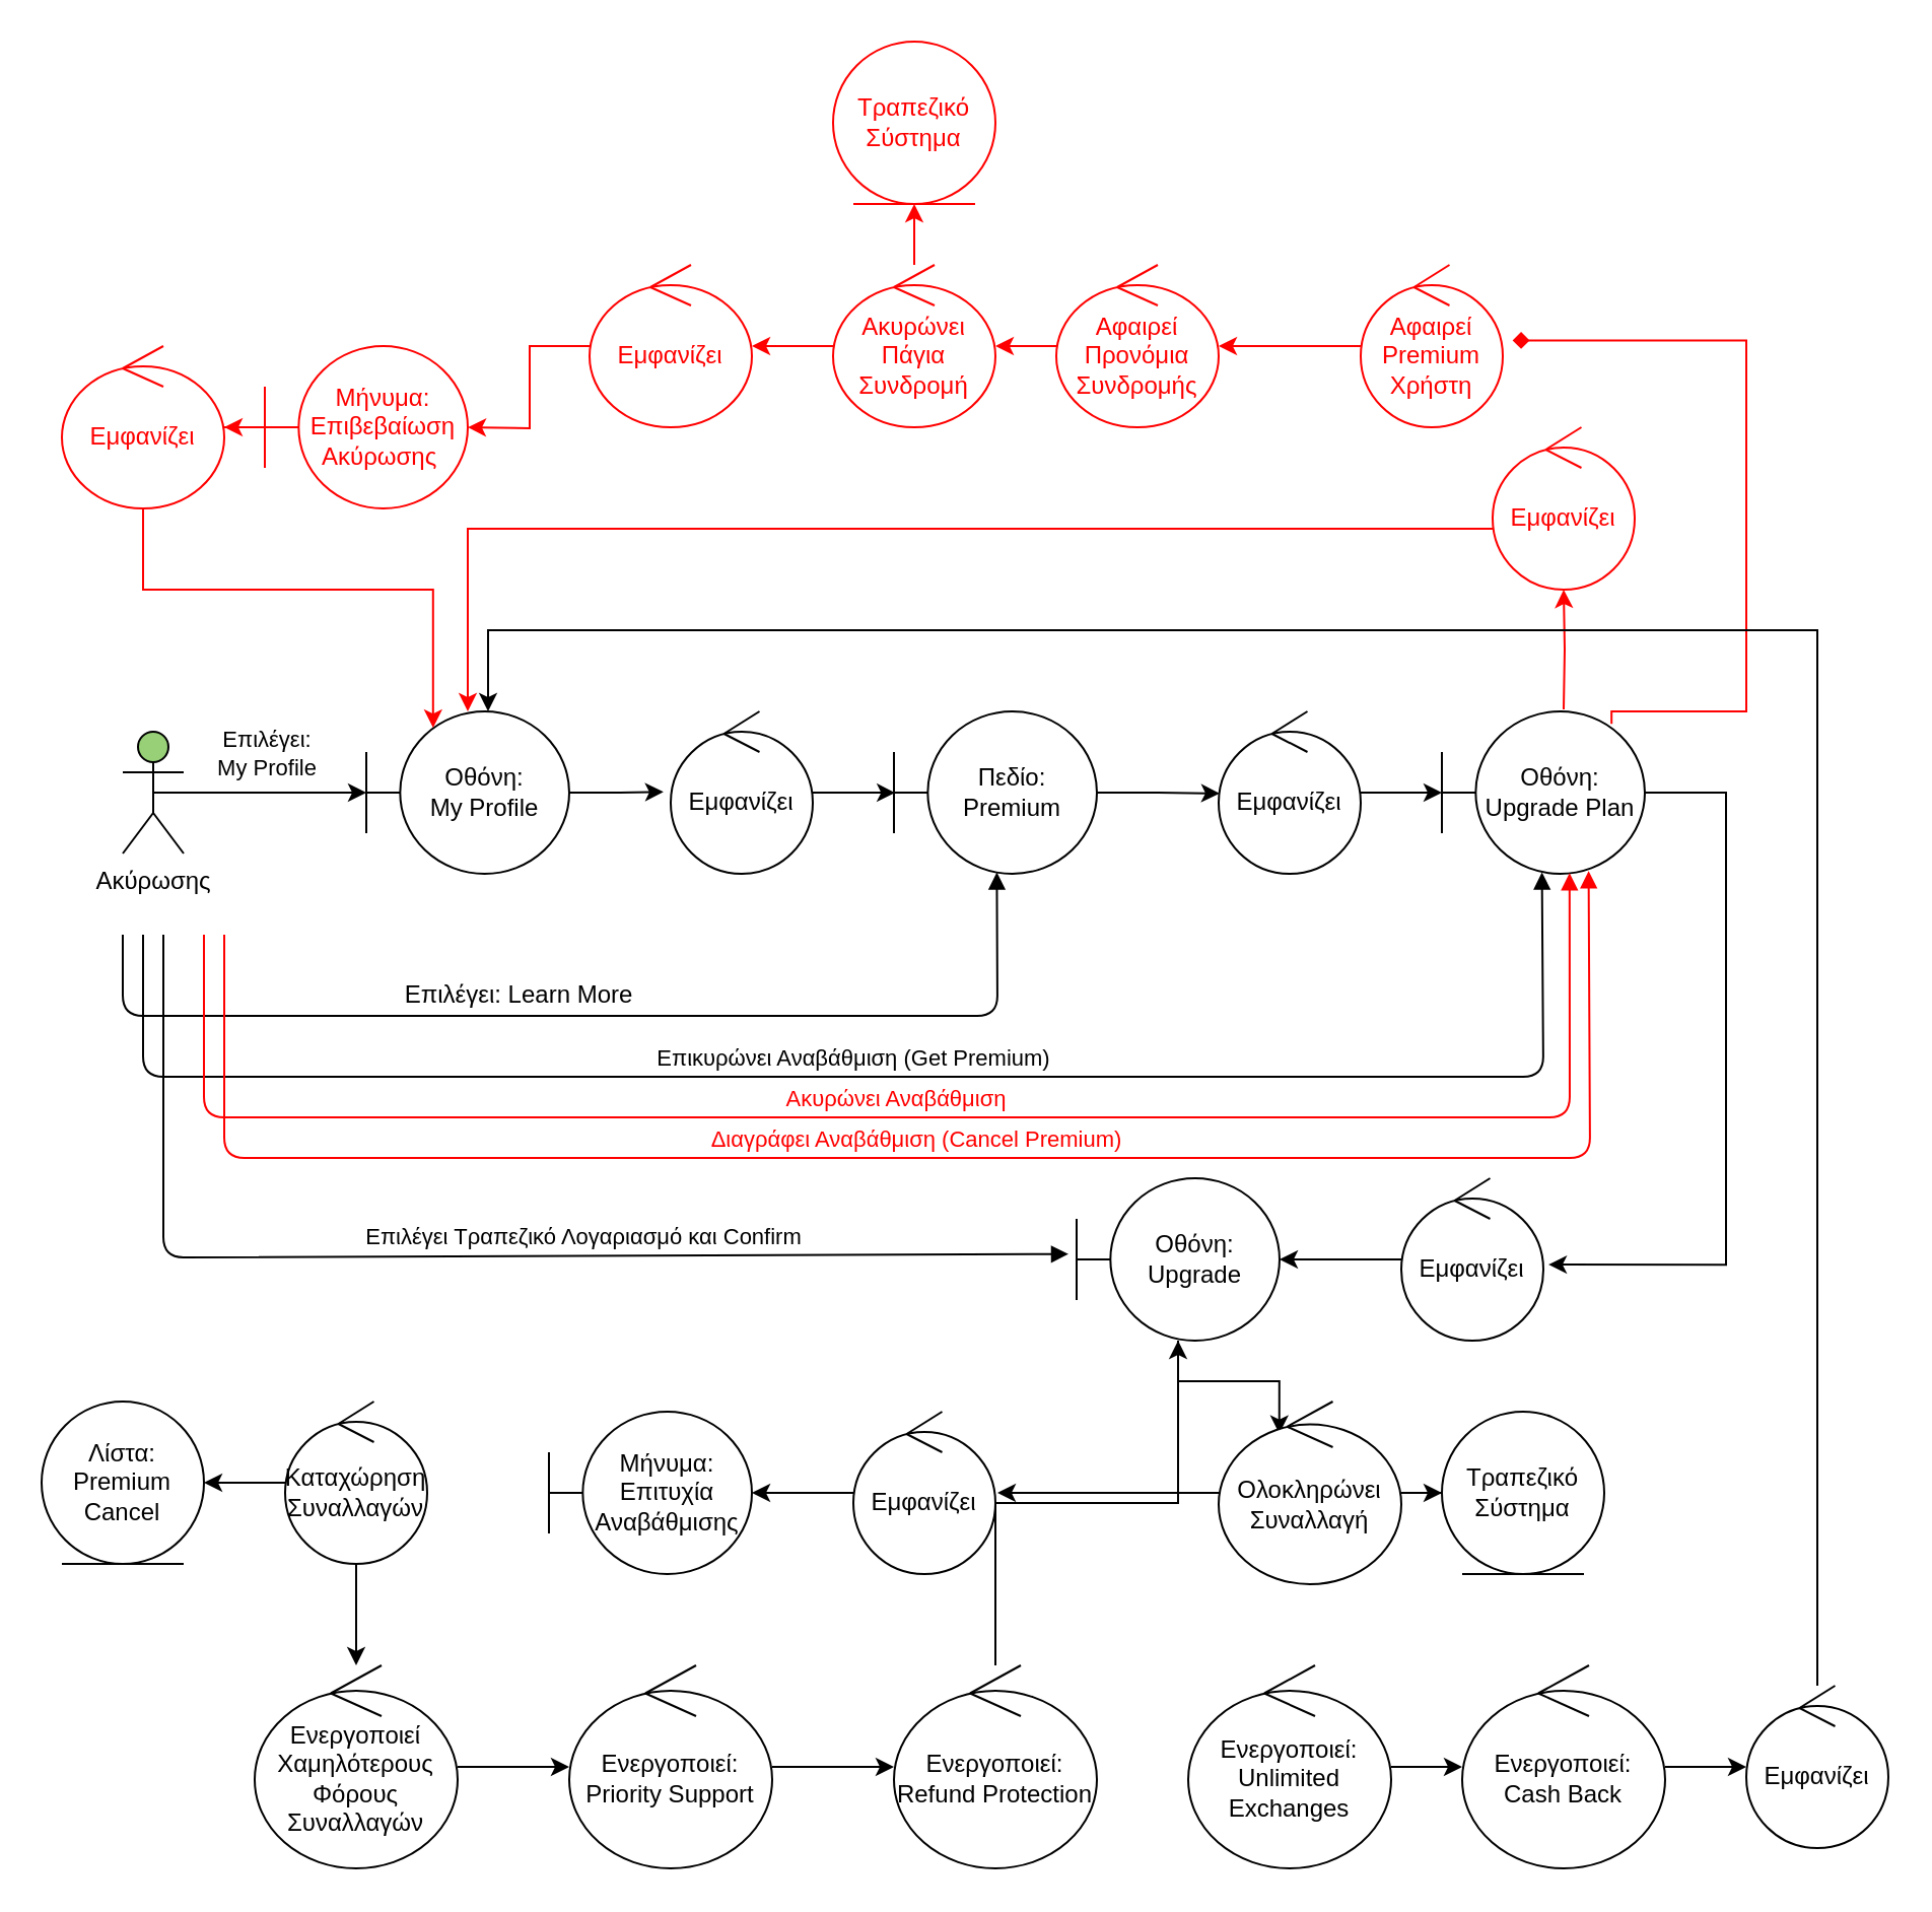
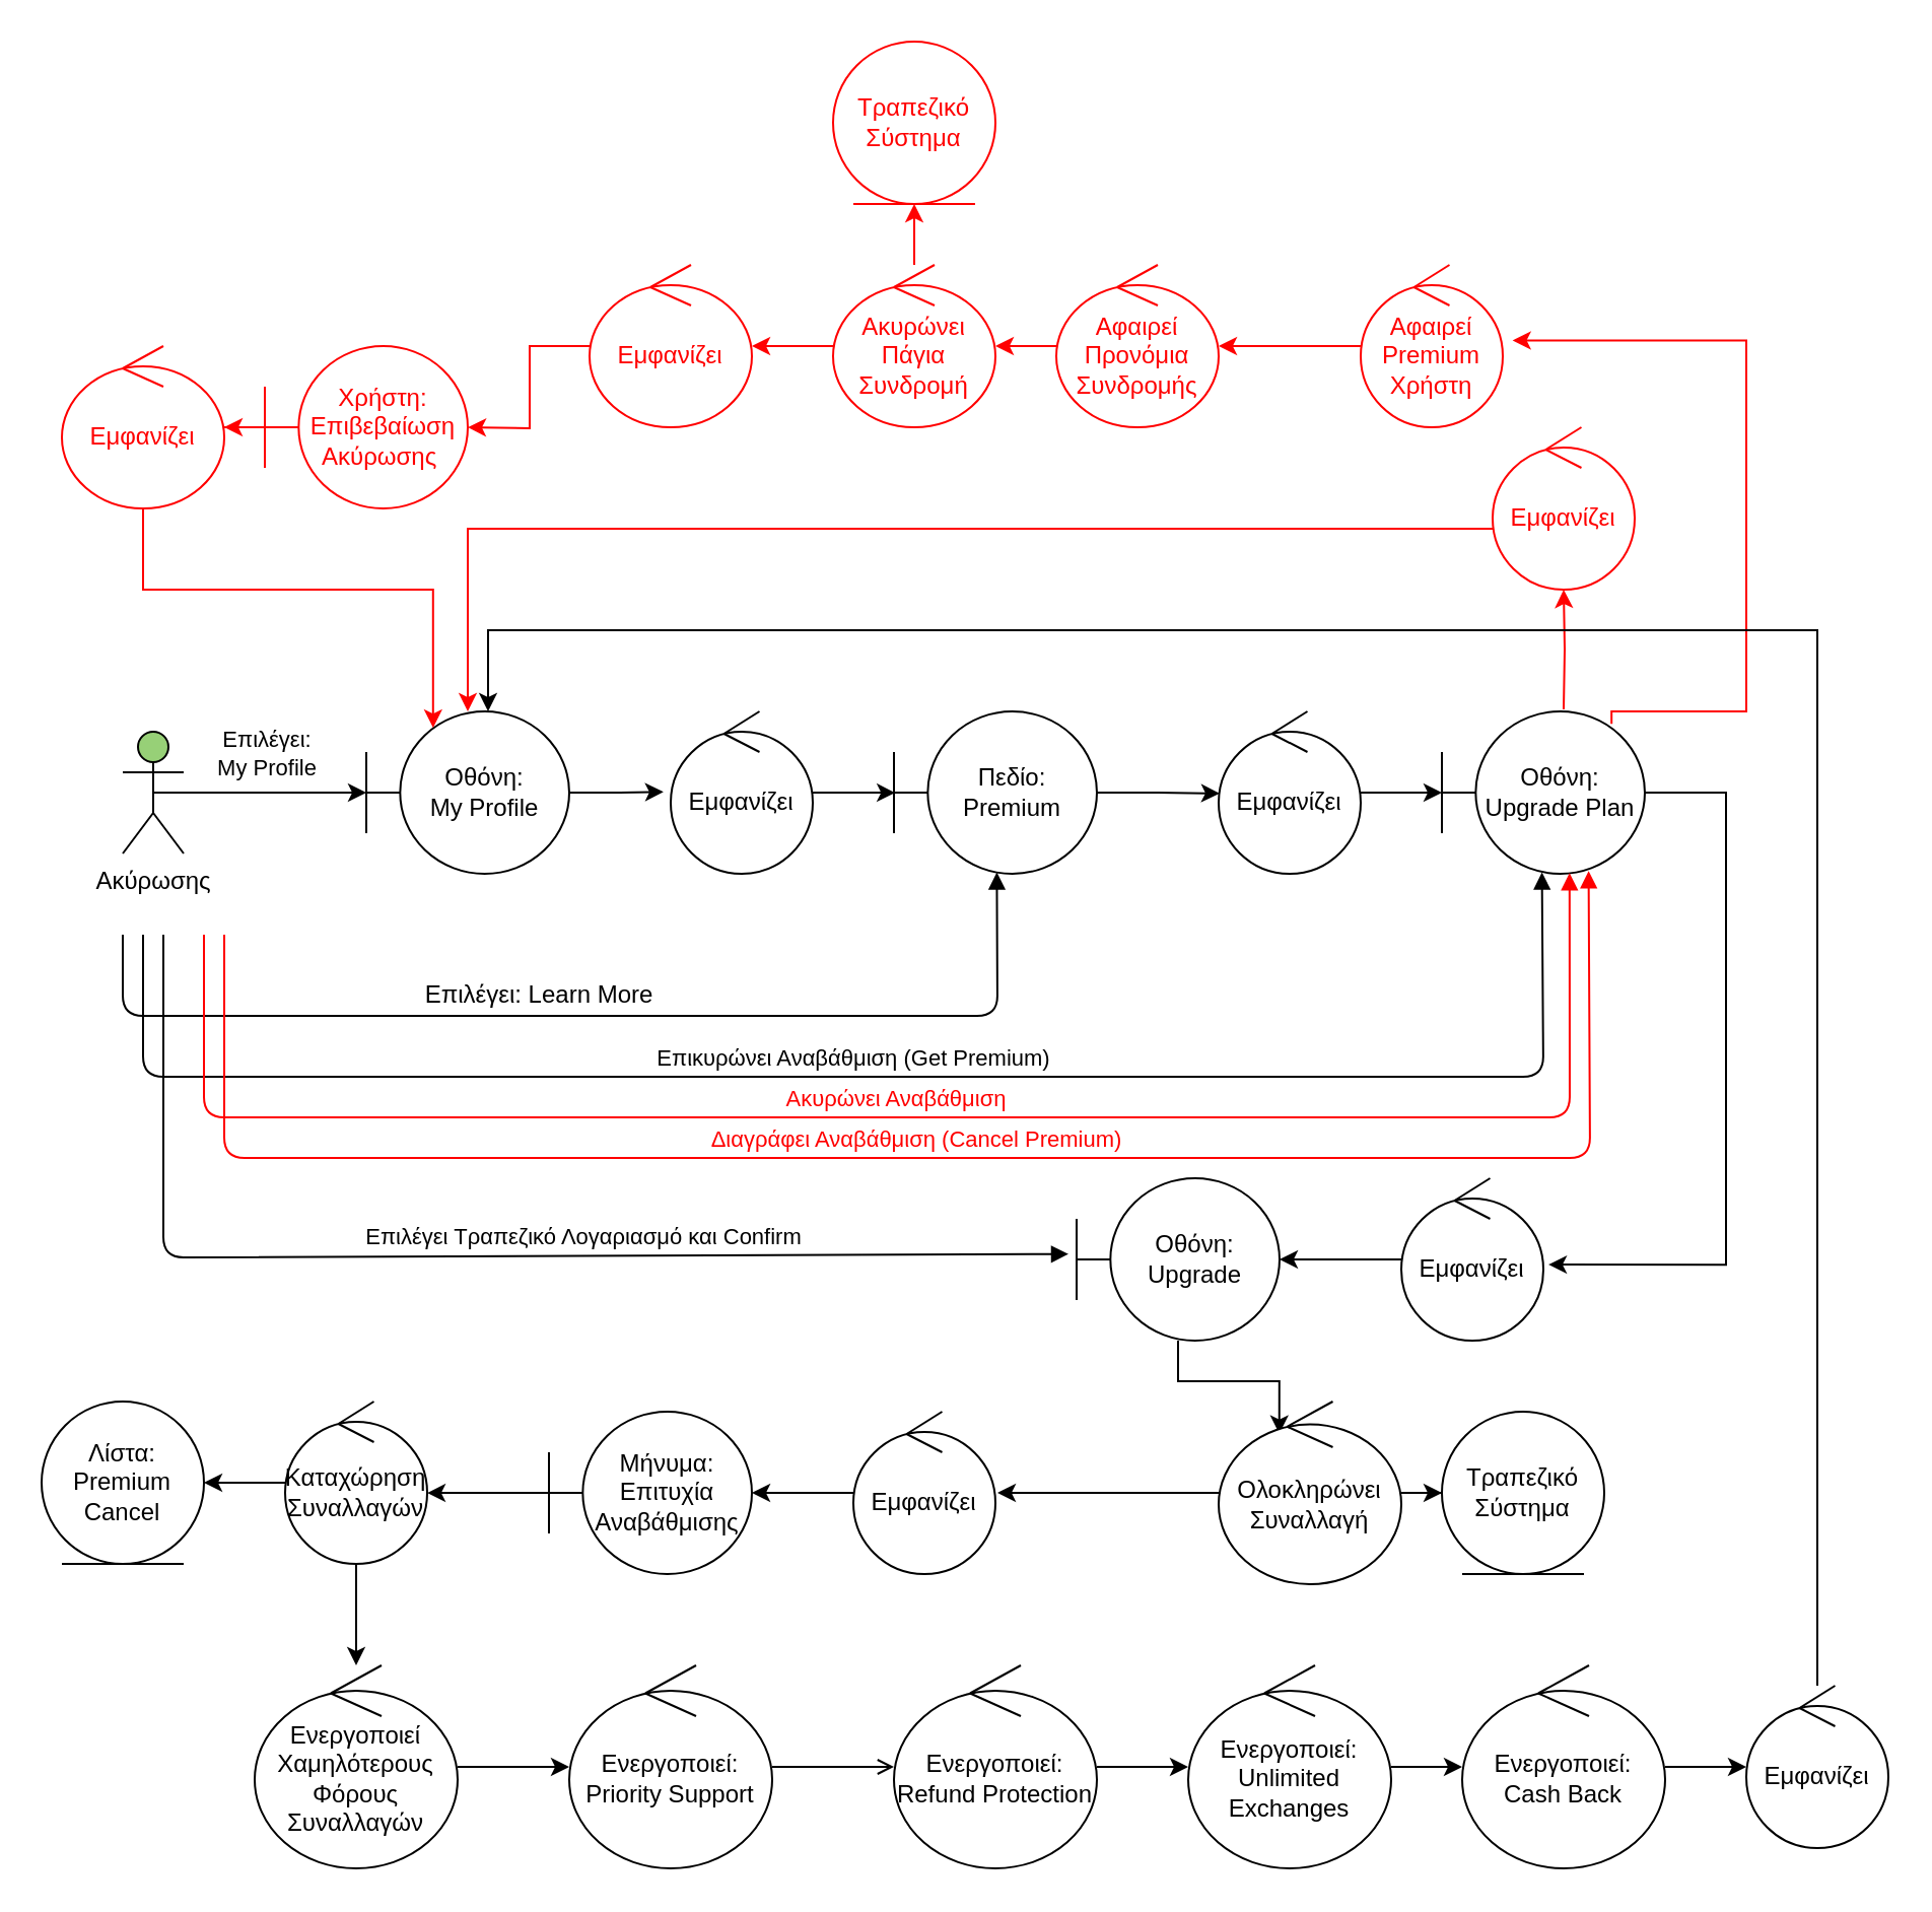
- <mxCell id="16" style="edgeStyle=orthogonalEdgeStyle;rounded=0;orthogonalLoop=1;jettySize=auto;html=1;entryX=1.069;entryY=0.465;entryDx=0;entryDy=0;entryPerimeter=0;strokeColor=#FF0000;exitX=0.836;exitY=0.077;exitDx=0;exitDy=0;exitPerimeter=0;endArrow=diamond;" parent="1" source="17" target="54" edge="1"><mxGeometry relative="1" as="geometry"><Array as="points"><mxPoint x="794" y="350" /><mxPoint x="860" y="350" /><mxPoint x="860" y="167" /></Array></mxGeometry></mxCell>
+ <mxCell id="16" style="edgeStyle=orthogonalEdgeStyle;rounded=0;orthogonalLoop=1;jettySize=auto;html=1;entryX=1.069;entryY=0.465;entryDx=0;entryDy=0;entryPerimeter=0;strokeColor=#FF0000;exitX=0.836;exitY=0.077;exitDx=0;exitDy=0;exitPerimeter=0;" parent="1" source="17" target="54" edge="1"><mxGeometry relative="1" as="geometry"><Array as="points"><mxPoint x="794" y="350" /><mxPoint x="860" y="350" /><mxPoint x="860" y="167" /></Array></mxGeometry></mxCell>
- <mxCell id="63" value="&lt;font color=&quot;#ff0000&quot;&gt;Μήνυμα:&lt;br&gt;Επιβεβαίωση Ακύρωσης&amp;nbsp;&lt;/font&gt;" style="shape=umlBoundary;whiteSpace=wrap;html=1;strokeColor=#FF0000;" parent="1" vertex="1"><mxGeometry x="130" y="170" width="100" height="80" as="geometry" /></mxCell>
+ <mxCell id="63" value="&lt;font color=&quot;#ff0000&quot;&gt;Χρήστη:&lt;br&gt;Επιβεβαίωση Ακύρωσης&amp;nbsp;&lt;/font&gt;" style="shape=umlBoundary;whiteSpace=wrap;html=1;strokeColor=#FF0000;" parent="1" vertex="1"><mxGeometry x="130" y="170" width="100" height="80" as="geometry" /></mxCell>
- <mxCell id="11" value="Επιλέγει: Learn More" style="text;html=1;align=center;verticalAlign=middle;resizable=0;points=[];autosize=1;" parent="1" vertex="1"><mxGeometry x="190" y="480" width="130" height="20" as="geometry" /></mxCell>
+ <mxCell id="11" value="Επιλέγει: Learn More" style="text;html=1;align=center;verticalAlign=middle;resizable=0;points=[];autosize=1;" parent="1" vertex="1"><mxGeometry x="200" y="480" width="130" height="20" as="geometry" /></mxCell>
+ <mxCell id="31" style="edgeStyle=orthogonalEdgeStyle;rounded=0;orthogonalLoop=1;jettySize=auto;html=1;entryX=1;entryY=0.563;entryDx=0;entryDy=0;entryPerimeter=0;" parent="1" source="32" target="35" edge="1"><mxGeometry relative="1" as="geometry" /></mxCell>
- <mxCell id="41" value="" style="edgeStyle=orthogonalEdgeStyle;rounded=0;orthogonalLoop=1;jettySize=auto;html=1;" parent="1" source="42" target="22" edge="1"><mxGeometry relative="1" as="geometry" /></mxCell>
+ <mxCell id="41" value="" style="edgeStyle=orthogonalEdgeStyle;rounded=0;orthogonalLoop=1;jettySize=auto;html=1;" parent="1" source="42" target="44" edge="1"><mxGeometry relative="1" as="geometry" /></mxCell>
- <mxCell id="39" value="" style="edgeStyle=orthogonalEdgeStyle;rounded=0;orthogonalLoop=1;jettySize=auto;html=1;" parent="1" source="40" target="42" edge="1"><mxGeometry relative="1" as="geometry" /></mxCell>
+ <mxCell id="39" value="" style="edgeStyle=orthogonalEdgeStyle;rounded=0;orthogonalLoop=1;jettySize=auto;html=1;endArrow=open;" parent="1" source="40" target="42" edge="1"><mxGeometry relative="1" as="geometry" /></mxCell>
